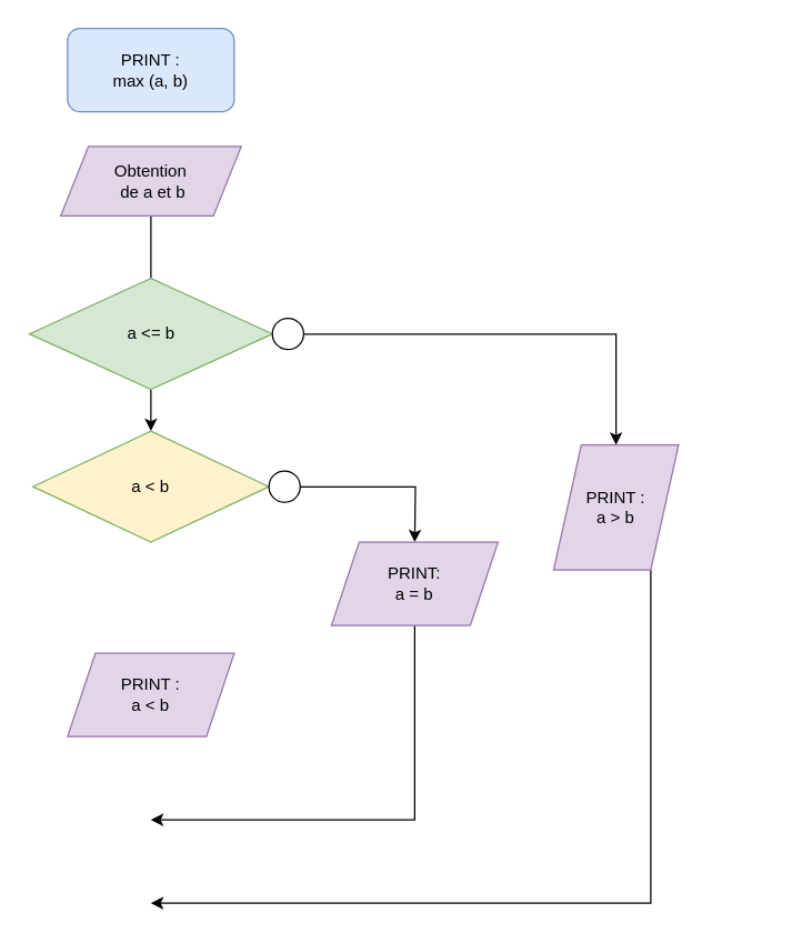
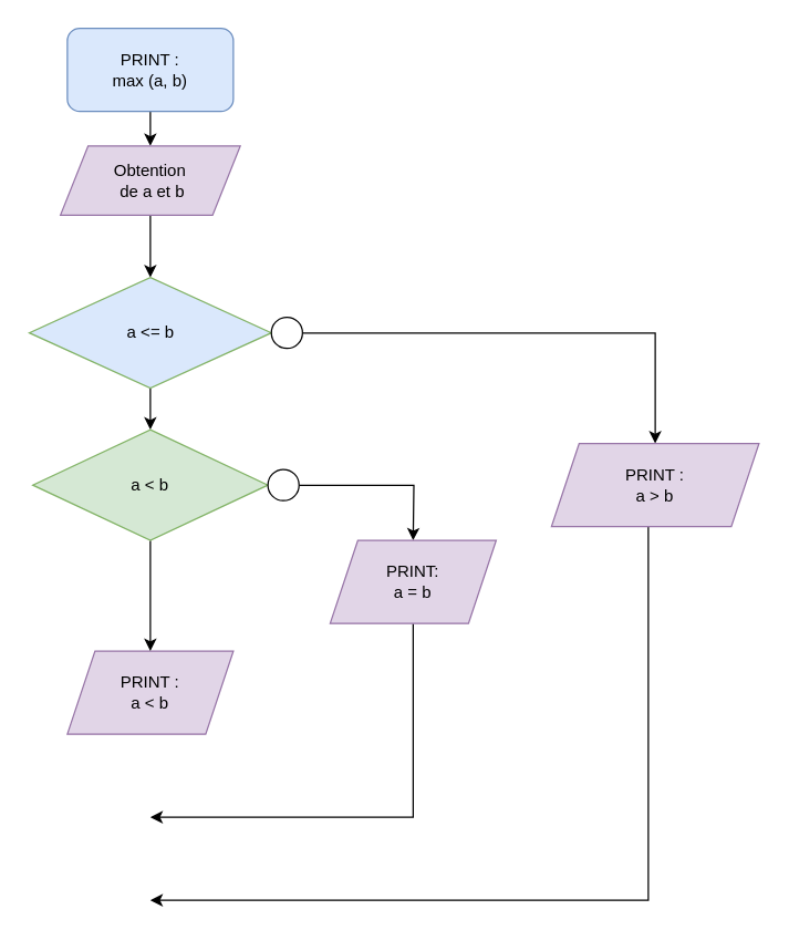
+ <mxCell id="2" style="edgeStyle=orthogonalEdgeStyle;rounded=0;orthogonalLoop=1;jettySize=auto;html=1;entryX=0.5;entryY=0;entryDx=0;entryDy=0;" parent="1" source="3" target="5" edge="1"><mxGeometry relative="1" as="geometry"><mxPoint x="108" y="100" as="targetPoint" /></mxGeometry></mxCell>
- <mxCell id="4" style="edgeStyle=orthogonalEdgeStyle;rounded=0;orthogonalLoop=1;jettySize=auto;html=1;exitX=0.5;exitY=1;exitDx=0;exitDy=0;entryX=0.5;entryY=0;entryDx=0;entryDy=0;endArrow=none;" parent="1" source="5" target="7" edge="1"><mxGeometry relative="1" as="geometry" /></mxCell>
+ <mxCell id="4" style="edgeStyle=orthogonalEdgeStyle;rounded=0;orthogonalLoop=1;jettySize=auto;html=1;exitX=0.5;exitY=1;exitDx=0;exitDy=0;entryX=0.5;entryY=0;entryDx=0;entryDy=0;" parent="1" source="5" target="7" edge="1"><mxGeometry relative="1" as="geometry" /></mxCell>
- <mxCell id="7" value="a &amp;lt;= b" style="rhombus;whiteSpace=wrap;html=1;fillColor=#d5e8d4;strokeColor=#82b366;" parent="1" vertex="1"><mxGeometry x="20.5" y="200" width="175" height="80" as="geometry" /></mxCell>
+ <mxCell id="7" value="a &amp;lt;= b" style="rhombus;whiteSpace=wrap;html=1;fillColor=#dae8fc;strokeColor=#82b366;" parent="1" vertex="1"><mxGeometry x="20.5" y="200" width="175" height="80" as="geometry" /></mxCell>
- <mxCell id="14" value="a &amp;lt; b" style="rhombus;whiteSpace=wrap;html=1;fillColor=#fff2cc;strokeColor=#82b366;" parent="1" vertex="1"><mxGeometry x="23" y="310" width="170" height="80" as="geometry" /></mxCell>
+ <mxCell id="14" value="a &amp;lt; b" style="rhombus;whiteSpace=wrap;html=1;fillColor=#d5e8d4;strokeColor=#82b366;" parent="1" vertex="1"><mxGeometry x="23" y="310" width="170" height="80" as="geometry" /></mxCell>
- <mxCell id="12" value="PRINT :&lt;br&gt;a &amp;gt; b" style="shape=parallelogram;perimeter=parallelogramPerimeter;whiteSpace=wrap;html=1;fixedSize=1;fillColor=#e1d5e7;strokeColor=#9673a6;" parent="1" vertex="1"><mxGeometry x="398" y="320" width="90" height="90" as="geometry" /></mxCell>
+ <mxCell id="12" value="PRINT :&lt;br&gt;a &amp;gt; b" style="shape=parallelogram;perimeter=parallelogramPerimeter;whiteSpace=wrap;html=1;fixedSize=1;fillColor=#e1d5e7;strokeColor=#9673a6;" parent="1" vertex="1"><mxGeometry x="398" y="320" width="150" height="60" as="geometry" /></mxCell>
+ <mxCell id="13" style="edgeStyle=orthogonalEdgeStyle;rounded=0;orthogonalLoop=1;jettySize=auto;html=1;" parent="1" source="14" target="10" edge="1"><mxGeometry relative="1" as="geometry" /></mxCell>
